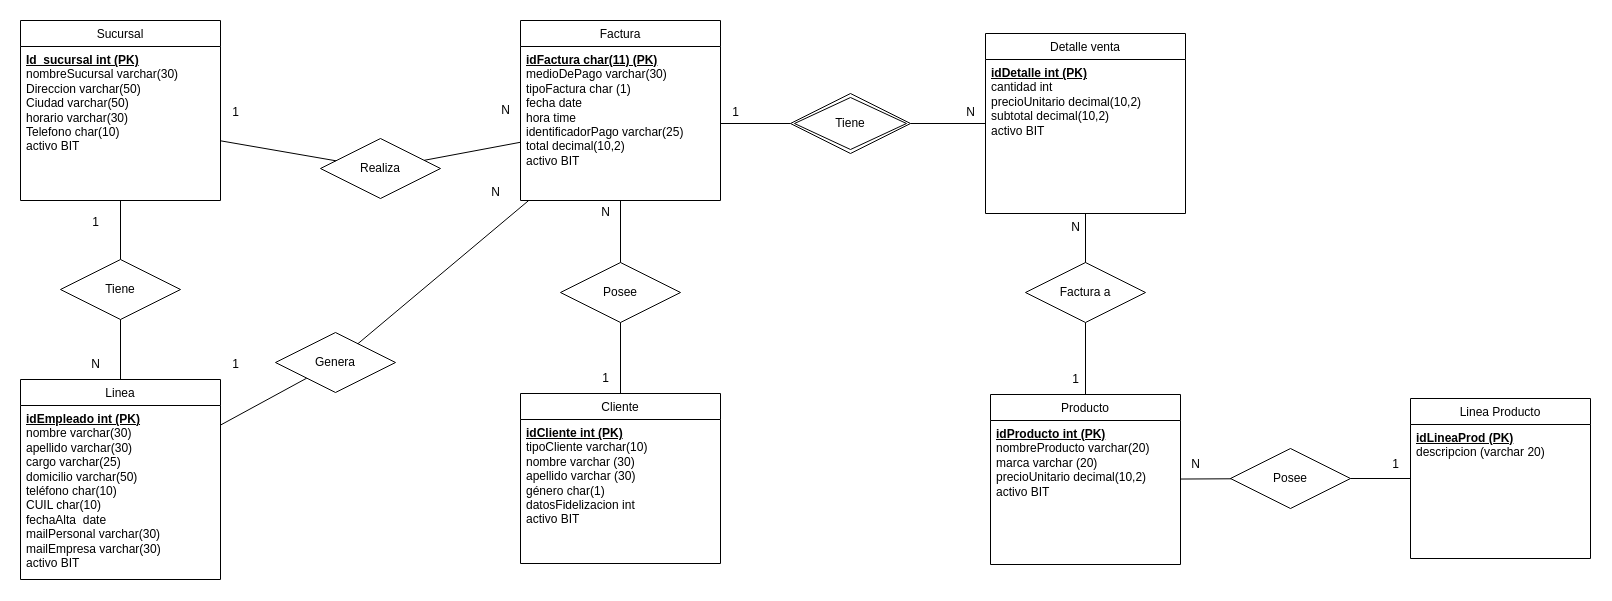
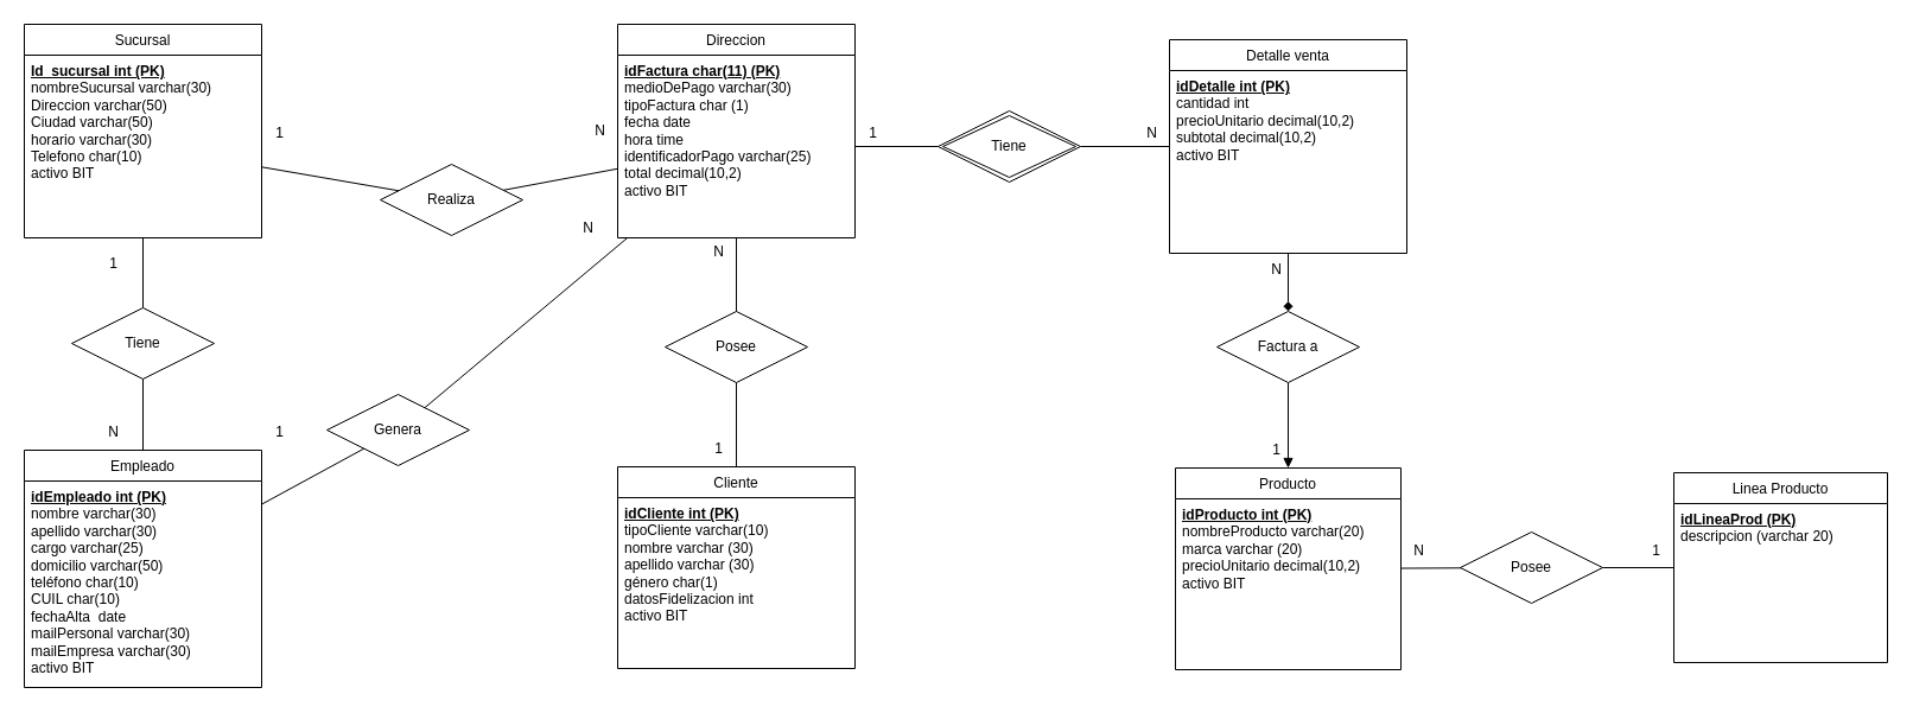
- <mxCell id="4" value="&lt;span style=&quot;font-weight: 400;&quot;&gt;Factura&lt;/span&gt;" style="swimlane;fontStyle=1;align=center;verticalAlign=top;childLayout=stackLayout;horizontal=1;startSize=26;horizontalStack=0;resizeParent=1;resizeParentMax=0;resizeLast=0;collapsible=1;marginBottom=0;whiteSpace=wrap;html=1;" vertex="1" parent="1"><mxGeometry x="520" y="20" width="200" height="180" as="geometry" /></mxCell>
+ <mxCell id="4" value="&lt;span style=&quot;font-weight: 400;&quot;&gt;Direccion&lt;/span&gt;" style="swimlane;fontStyle=1;align=center;verticalAlign=top;childLayout=stackLayout;horizontal=1;startSize=26;horizontalStack=0;resizeParent=1;resizeParentMax=0;resizeLast=0;collapsible=1;marginBottom=0;whiteSpace=wrap;html=1;" vertex="1" parent="1"><mxGeometry x="520" y="20" width="200" height="180" as="geometry" /></mxCell>
- <mxCell id="40" value="" style="endArrow=none;html=1;rounded=0;" edge="1" parent="1" source="6" target="39"><mxGeometry width="50" height="50" relative="1" as="geometry"><mxPoint x="1095" y="349" as="sourcePoint" /><mxPoint x="1095" y="439" as="targetPoint" /></mxGeometry></mxCell>
+ <mxCell id="40" value="" style="endArrow=diamond;html=1;rounded=0;" edge="1" parent="1" source="6" target="39"><mxGeometry width="50" height="50" relative="1" as="geometry"><mxPoint x="1095" y="349" as="sourcePoint" /><mxPoint x="1095" y="439" as="targetPoint" /></mxGeometry></mxCell>
- <mxCell id="22" value="" style="endArrow=none;html=1;rounded=0;" edge="1" parent="1" source="39" target="48"><mxGeometry width="50" height="50" relative="1" as="geometry"><mxPoint x="1085" y="201" as="sourcePoint" /><mxPoint x="1094" y="299" as="targetPoint" /></mxGeometry></mxCell>
+ <mxCell id="22" value="" style="endArrow=block;html=1;rounded=0;" edge="1" parent="1" source="39" target="48"><mxGeometry width="50" height="50" relative="1" as="geometry"><mxPoint x="1085" y="201" as="sourcePoint" /><mxPoint x="1094" y="299" as="targetPoint" /></mxGeometry></mxCell>
- <mxCell id="10" value="&lt;span style=&quot;font-weight: 400;&quot;&gt;Linea&lt;/span&gt;" style="swimlane;fontStyle=1;align=center;verticalAlign=top;childLayout=stackLayout;horizontal=1;startSize=26;horizontalStack=0;resizeParent=1;resizeParentMax=0;resizeLast=0;collapsible=1;marginBottom=0;whiteSpace=wrap;html=1;" vertex="1" parent="1"><mxGeometry x="20" y="379" width="200" height="200" as="geometry" /></mxCell>
+ <mxCell id="10" value="&lt;span style=&quot;font-weight: 400;&quot;&gt;Empleado&lt;/span&gt;" style="swimlane;fontStyle=1;align=center;verticalAlign=top;childLayout=stackLayout;horizontal=1;startSize=26;horizontalStack=0;resizeParent=1;resizeParentMax=0;resizeLast=0;collapsible=1;marginBottom=0;whiteSpace=wrap;html=1;" vertex="1" parent="1"><mxGeometry x="20" y="379" width="200" height="200" as="geometry" /></mxCell>
